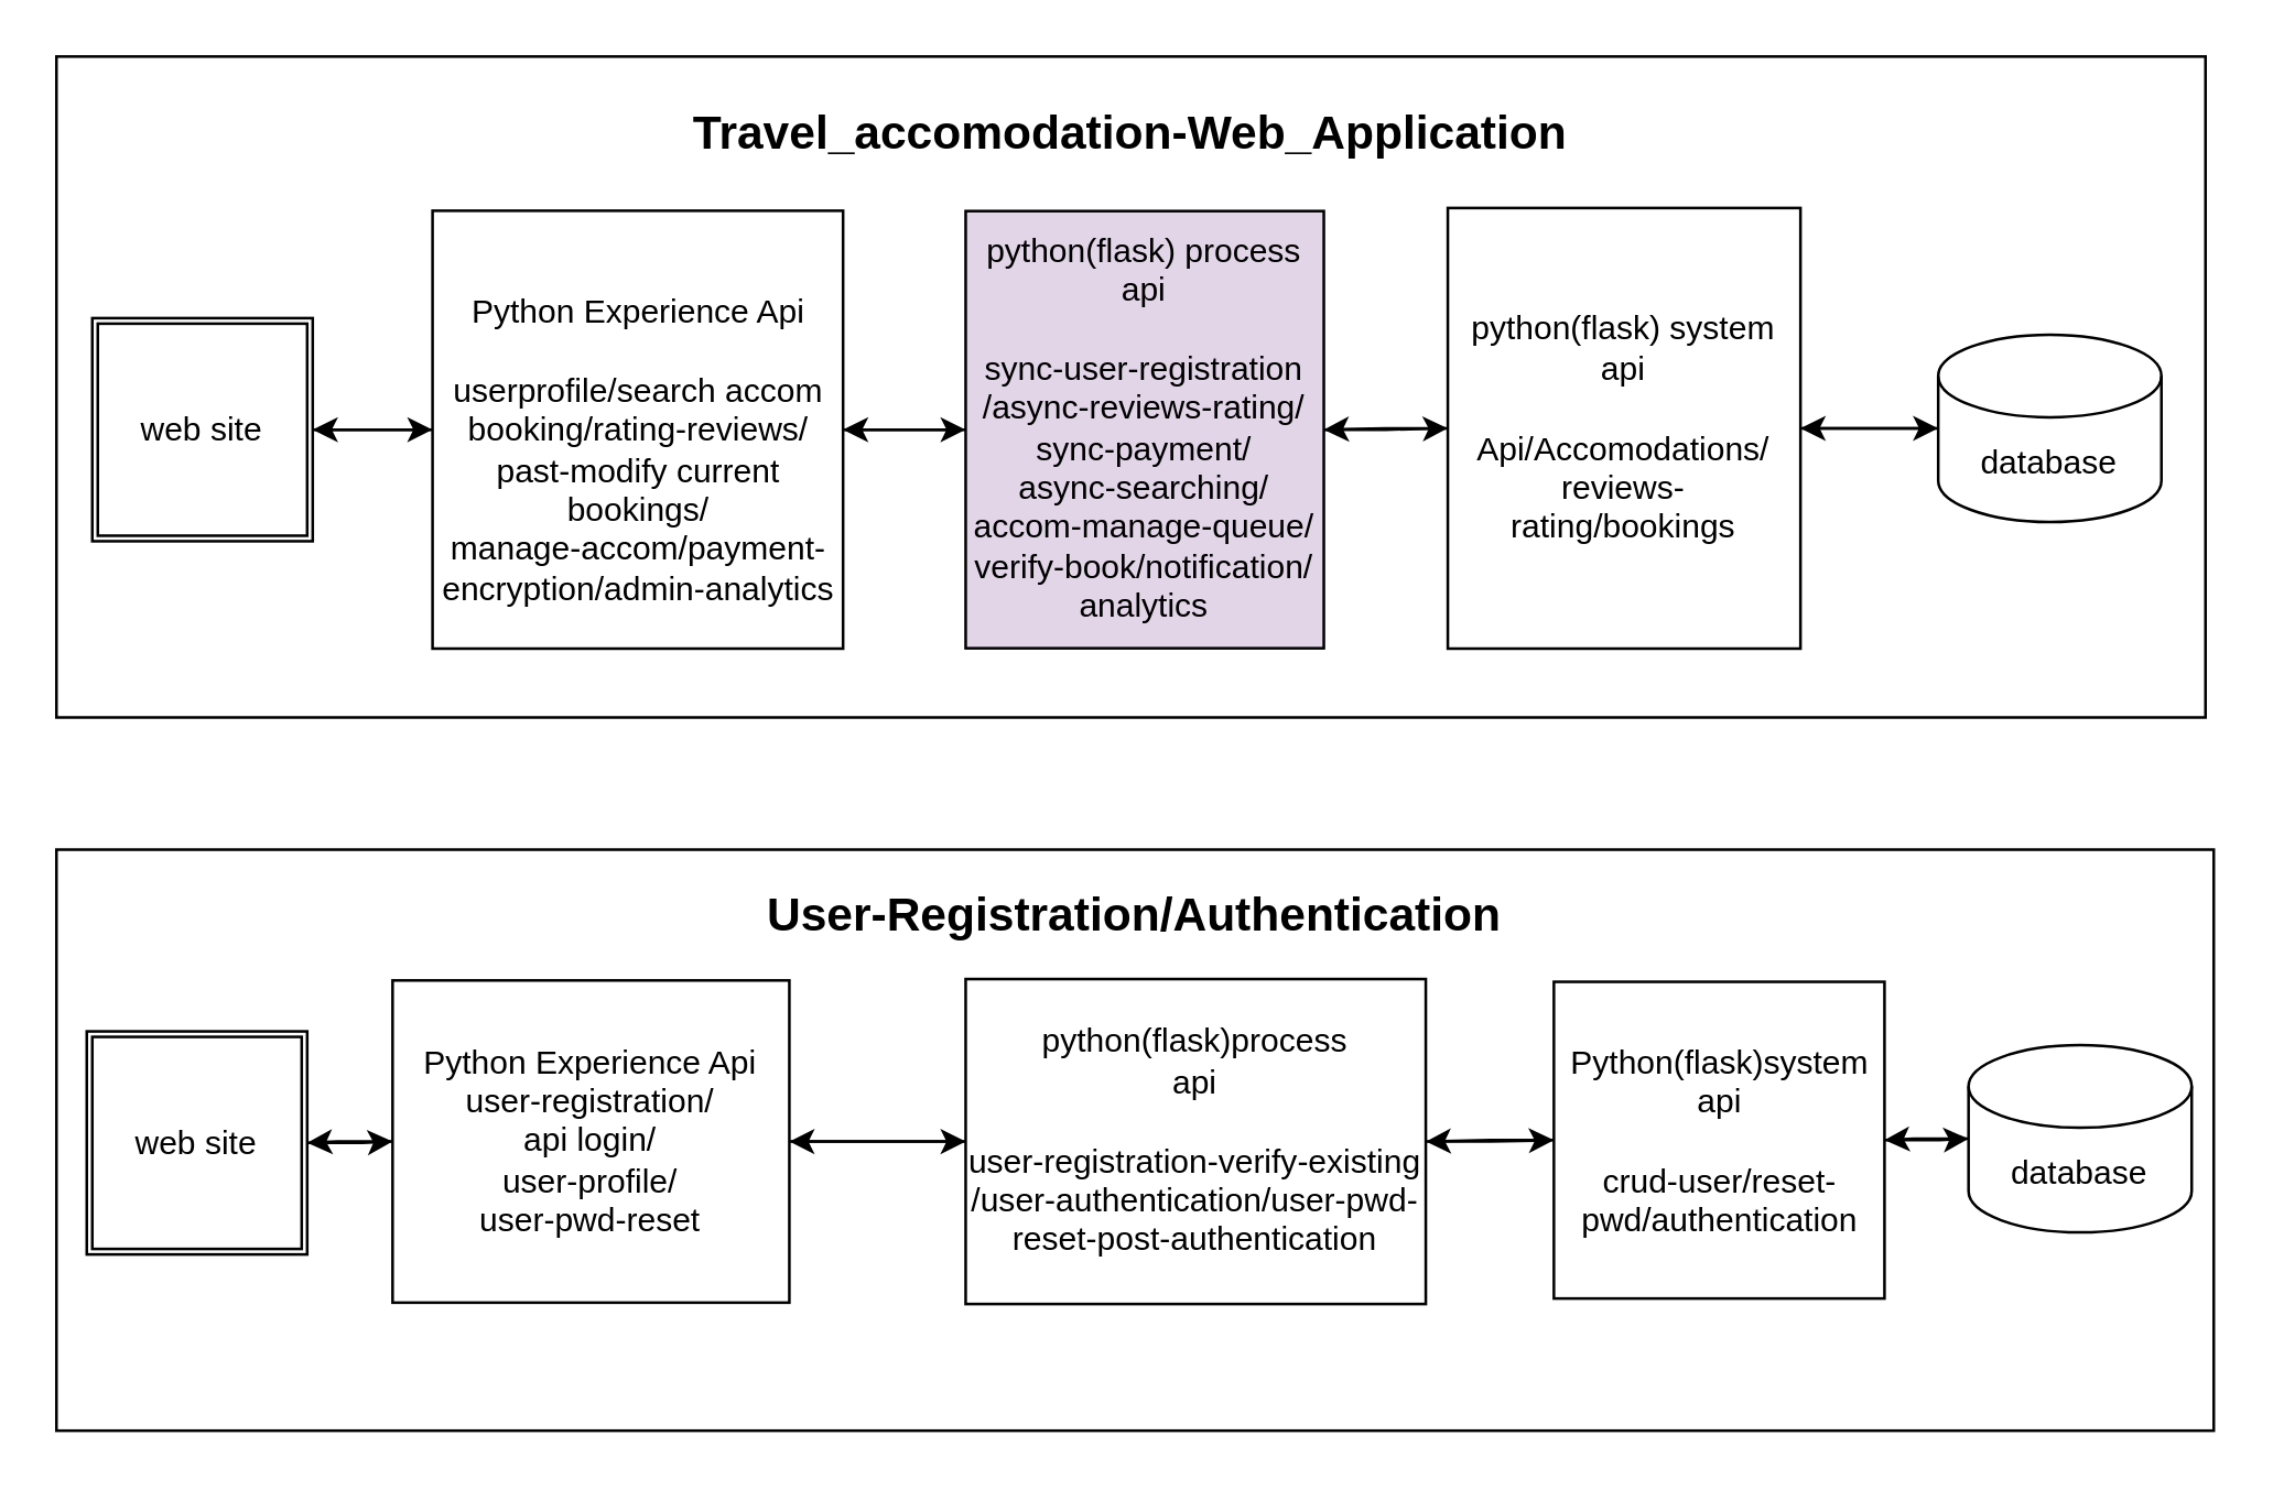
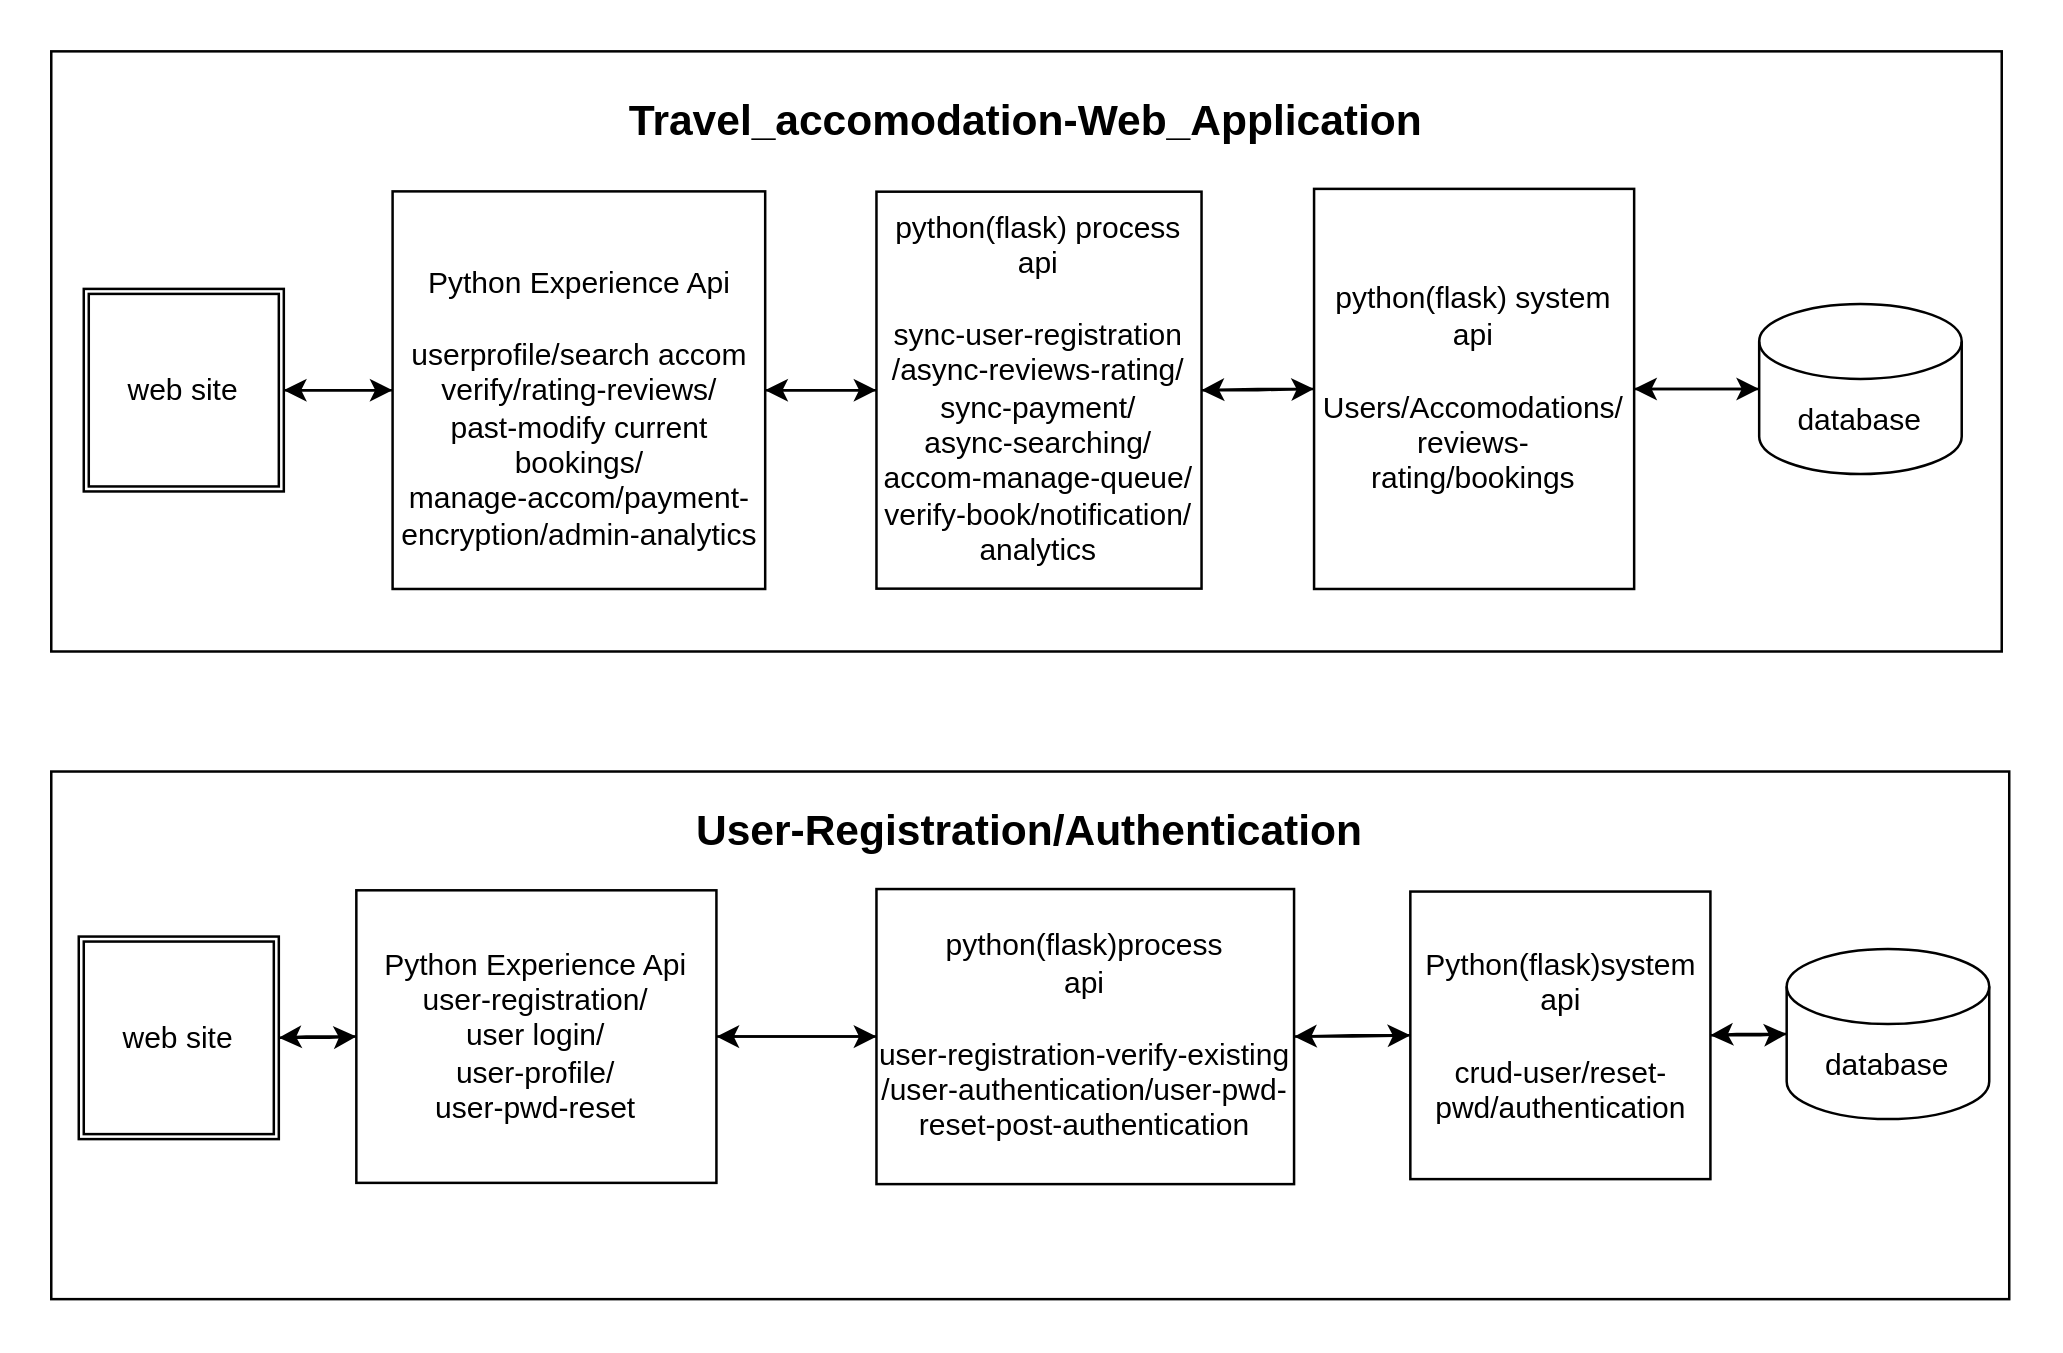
- <mxCell id="12" value="python(flask) system api&lt;br&gt;&lt;br&gt;Api/Accomodations/&lt;br&gt;reviews-rating/bookings" style="whiteSpace=wrap;html=1;rounded=0;" parent="1" vertex="1"><mxGeometry x="525" y="75" width="128" height="160" as="geometry" /></mxCell>
+ <mxCell id="12" value="python(flask) system api&lt;br&gt;&lt;br&gt;Users/Accomodations/&lt;br&gt;reviews-rating/bookings" style="whiteSpace=wrap;html=1;rounded=0;" parent="1" vertex="1"><mxGeometry x="525" y="75" width="128" height="160" as="geometry" /></mxCell>
- <mxCell id="9" value="python(flask) process api&lt;br&gt;&lt;br&gt;sync-user-registration&lt;br&gt;/async-reviews-rating/&lt;br&gt;sync-payment/&lt;br&gt;async-searching/&lt;br&gt;accom-manage-queue/&lt;br&gt;verify-book/notification/&lt;br&gt;analytics" style="whiteSpace=wrap;html=1;rounded=0;fillColor=#e1d5e7;" parent="1" vertex="1"><mxGeometry x="350" y="76.12" width="130" height="158.75" as="geometry" /></mxCell>
+ <mxCell id="9" value="python(flask) process api&lt;br&gt;&lt;br&gt;sync-user-registration&lt;br&gt;/async-reviews-rating/&lt;br&gt;sync-payment/&lt;br&gt;async-searching/&lt;br&gt;accom-manage-queue/&lt;br&gt;verify-book/notification/&lt;br&gt;analytics" style="whiteSpace=wrap;html=1;rounded=0;" parent="1" vertex="1"><mxGeometry x="350" y="76.12" width="130" height="158.75" as="geometry" /></mxCell>
- <mxCell id="6" value="&lt;br&gt;Python Experience Api&lt;br&gt;&lt;br&gt;userprofile/search accom&lt;br&gt;booking/rating-reviews/&lt;br&gt;past-modify current bookings/&lt;br&gt;manage-accom/payment-encryption/admin-analytics" style="rounded=0;whiteSpace=wrap;html=1;" parent="1" vertex="1"><mxGeometry x="156.5" y="76" width="149" height="159" as="geometry" /></mxCell>
+ <mxCell id="6" value="&lt;br&gt;Python Experience Api&lt;br&gt;&lt;br&gt;userprofile/search accom&lt;br&gt;verify/rating-reviews/&lt;br&gt;past-modify current bookings/&lt;br&gt;manage-accom/payment-encryption/admin-analytics" style="rounded=0;whiteSpace=wrap;html=1;" parent="1" vertex="1"><mxGeometry x="156.5" y="76" width="149" height="159" as="geometry" /></mxCell>
- <mxCell id="21" value="Python Experience Api&lt;br&gt;user-registration/&lt;br&gt;api login/&lt;br&gt;user-profile/&lt;br&gt;user-pwd-reset" style="whiteSpace=wrap;html=1;" parent="1" vertex="1"><mxGeometry x="142" y="355.5" width="144" height="117" as="geometry" /></mxCell>
+ <mxCell id="21" value="Python Experience Api&lt;br&gt;user-registration/&lt;br&gt;user login/&lt;br&gt;user-profile/&lt;br&gt;user-pwd-reset" style="whiteSpace=wrap;html=1;" parent="1" vertex="1"><mxGeometry x="142" y="355.5" width="144" height="117" as="geometry" /></mxCell>
